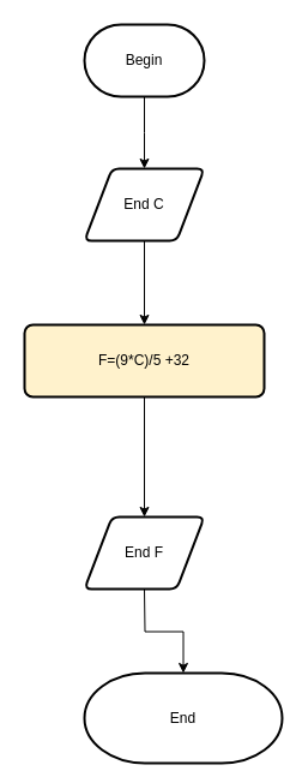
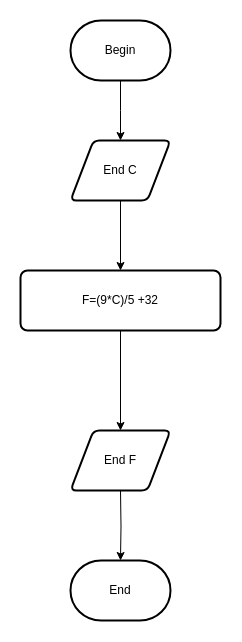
- <mxCell id="9" value="F=(9*C)/5 +32" style="rounded=1;whiteSpace=wrap;html=1;absoluteArcSize=1;arcSize=14;strokeWidth=2;fillColor=#fff2cc;" vertex="1" parent="1"><mxGeometry x="20" y="270" width="200" height="60" as="geometry" /></mxCell>
+ <mxCell id="9" value="F=(9*C)/5 +32" style="rounded=1;whiteSpace=wrap;html=1;absoluteArcSize=1;arcSize=14;strokeWidth=2;" vertex="1" parent="1"><mxGeometry x="20" y="270" width="200" height="60" as="geometry" /></mxCell>
- <mxCell id="7" value="End" style="strokeWidth=2;html=1;shape=mxgraph.flowchart.terminator;whiteSpace=wrap;" vertex="1" parent="1"><mxGeometry x="70" y="560" width="165" height="75" as="geometry" /></mxCell>
+ <mxCell id="7" value="End" style="strokeWidth=2;html=1;shape=mxgraph.flowchart.terminator;whiteSpace=wrap;" vertex="1" parent="1"><mxGeometry x="70" y="560" width="100" height="60" as="geometry" /></mxCell>
